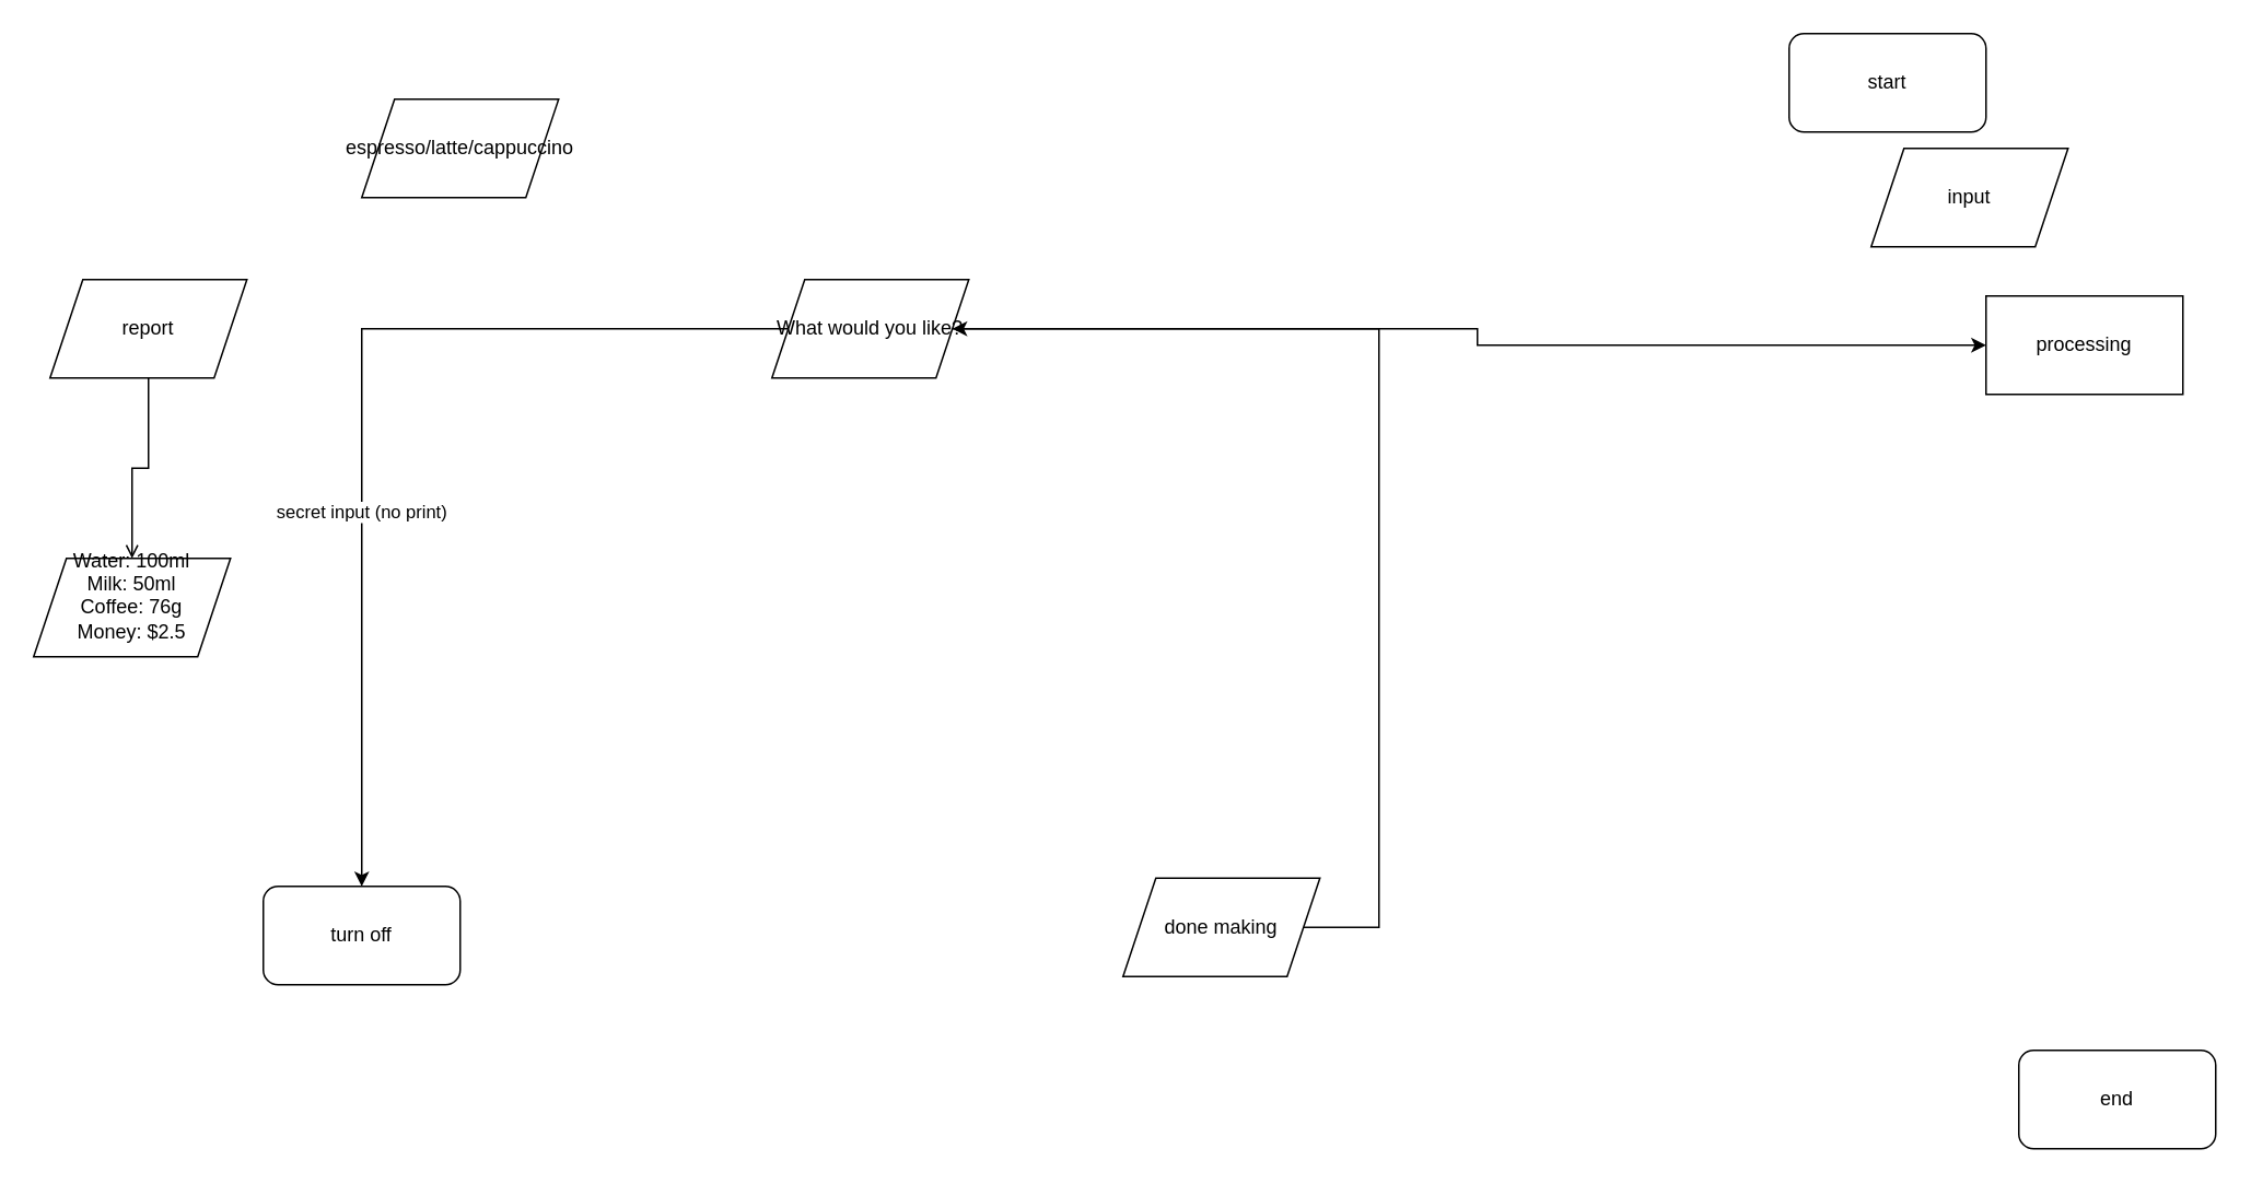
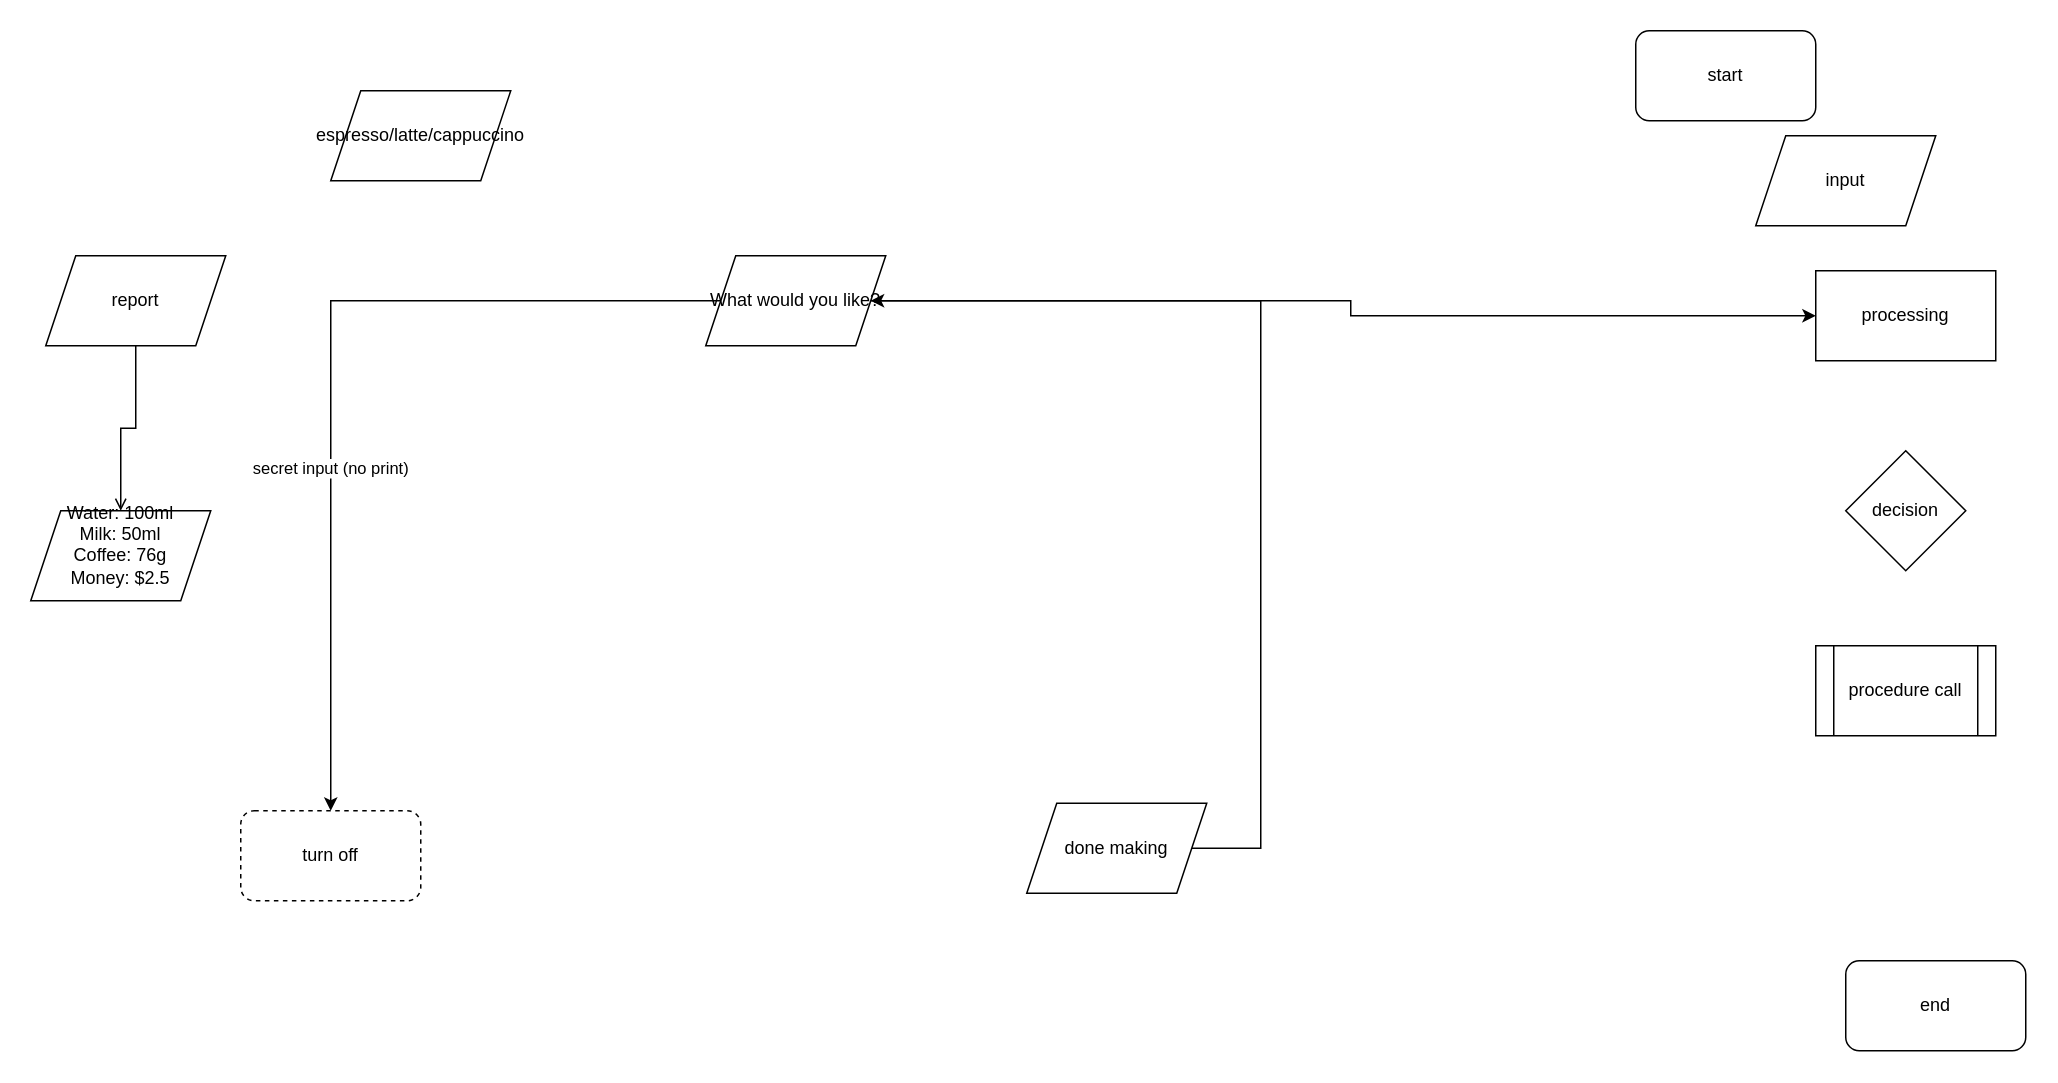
- <mxCell id="2" value="input" style="shape=parallelogram;perimeter=parallelogramPerimeter;whiteSpace=wrap;html=1;fixedSize=1;" vertex="1" parent="1"><mxGeometry x="1140" y="90" width="120" height="60" as="geometry" /></mxCell>
+ <mxCell id="2" value="input" style="shape=parallelogram;perimeter=parallelogramPerimeter;whiteSpace=wrap;html=1;fixedSize=1;" vertex="1" parent="1"><mxGeometry x="1170" y="90" width="120" height="60" as="geometry" /></mxCell>
+ <mxCell id="4" value="decision" style="rhombus;whiteSpace=wrap;html=1;" vertex="1" parent="1"><mxGeometry x="1230" y="300" width="80" height="80" as="geometry" /></mxCell>
+ <mxCell id="5" value="procedure call" style="shape=process;whiteSpace=wrap;html=1;backgroundOutline=1;" vertex="1" parent="1"><mxGeometry x="1210" y="430" width="120" height="60" as="geometry" /></mxCell>
- <mxCell id="15" value="turn off" style="rounded=1;whiteSpace=wrap;html=1;" vertex="1" parent="1"><mxGeometry x="160" y="540" width="120" height="60" as="geometry" /></mxCell>
+ <mxCell id="15" value="turn off" style="rounded=1;whiteSpace=wrap;html=1;dashed=1;" vertex="1" parent="1"><mxGeometry x="160" y="540" width="120" height="60" as="geometry" /></mxCell>
